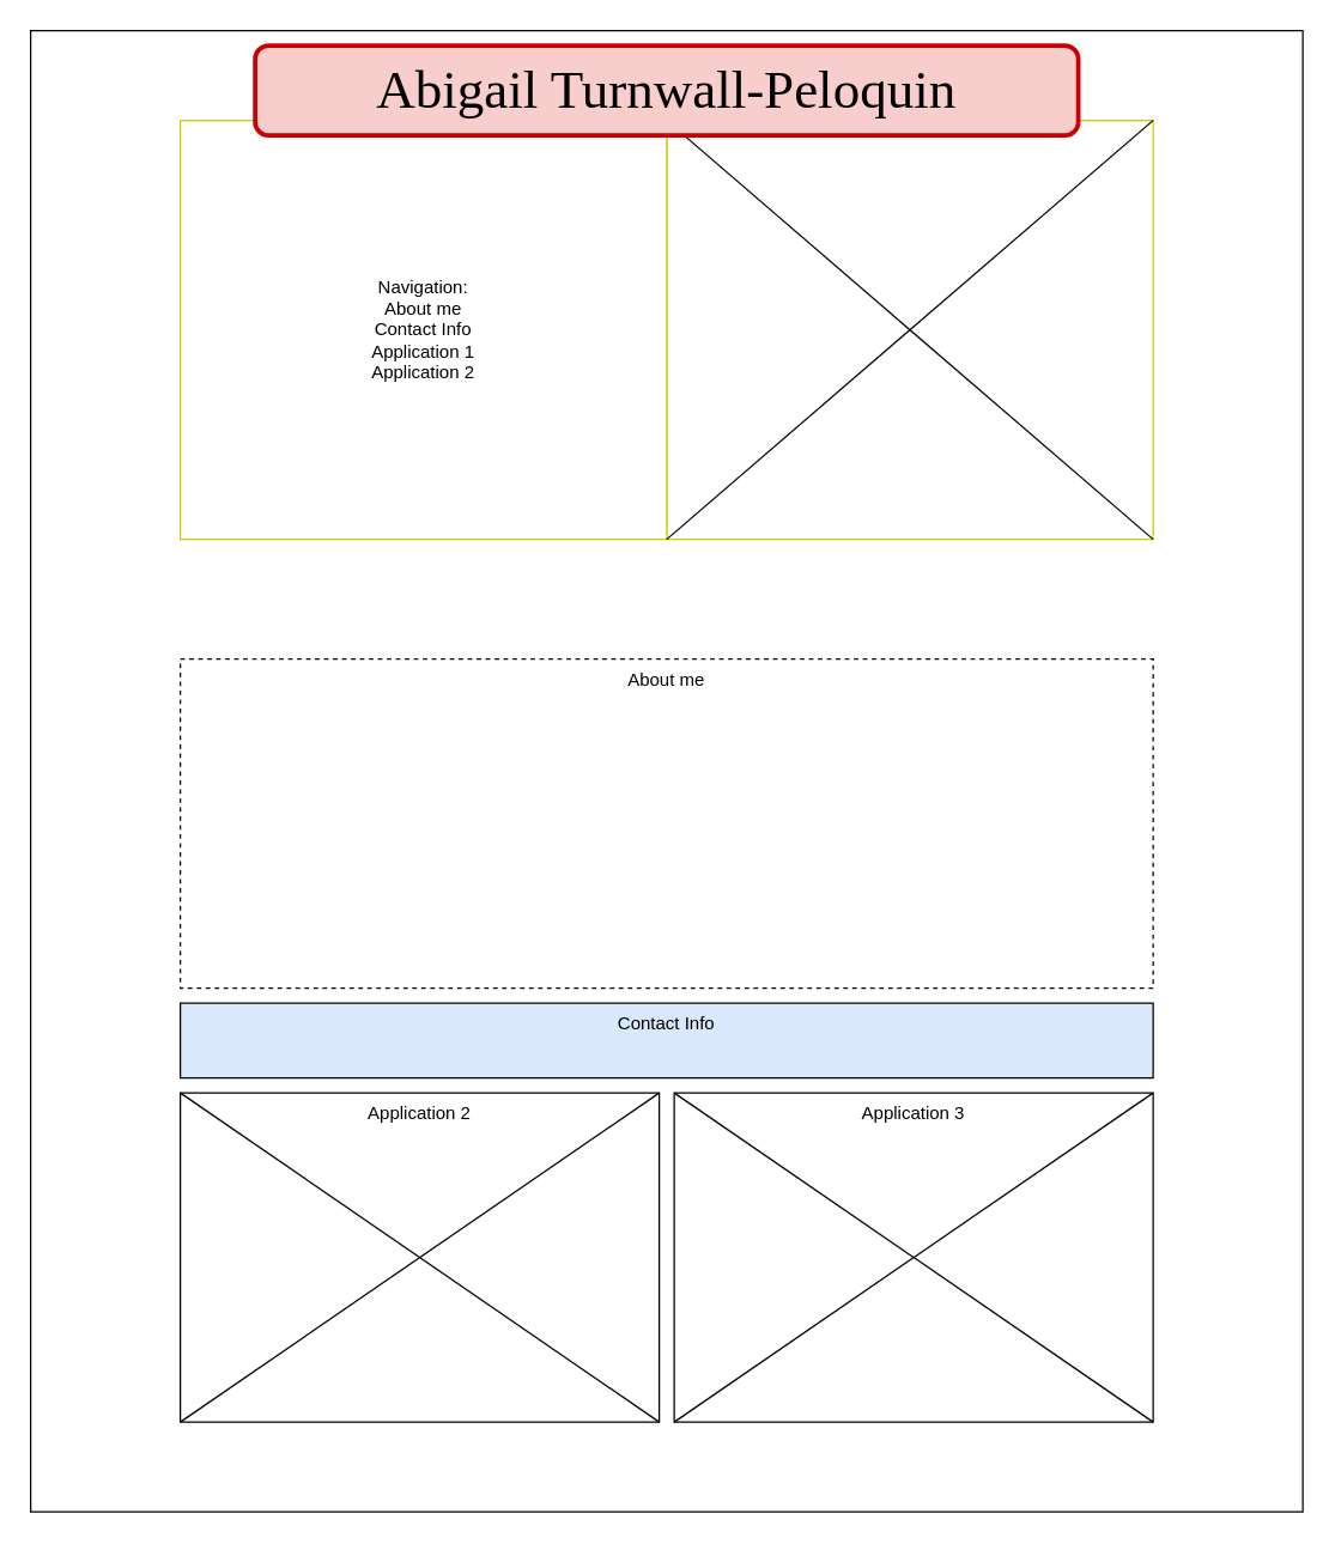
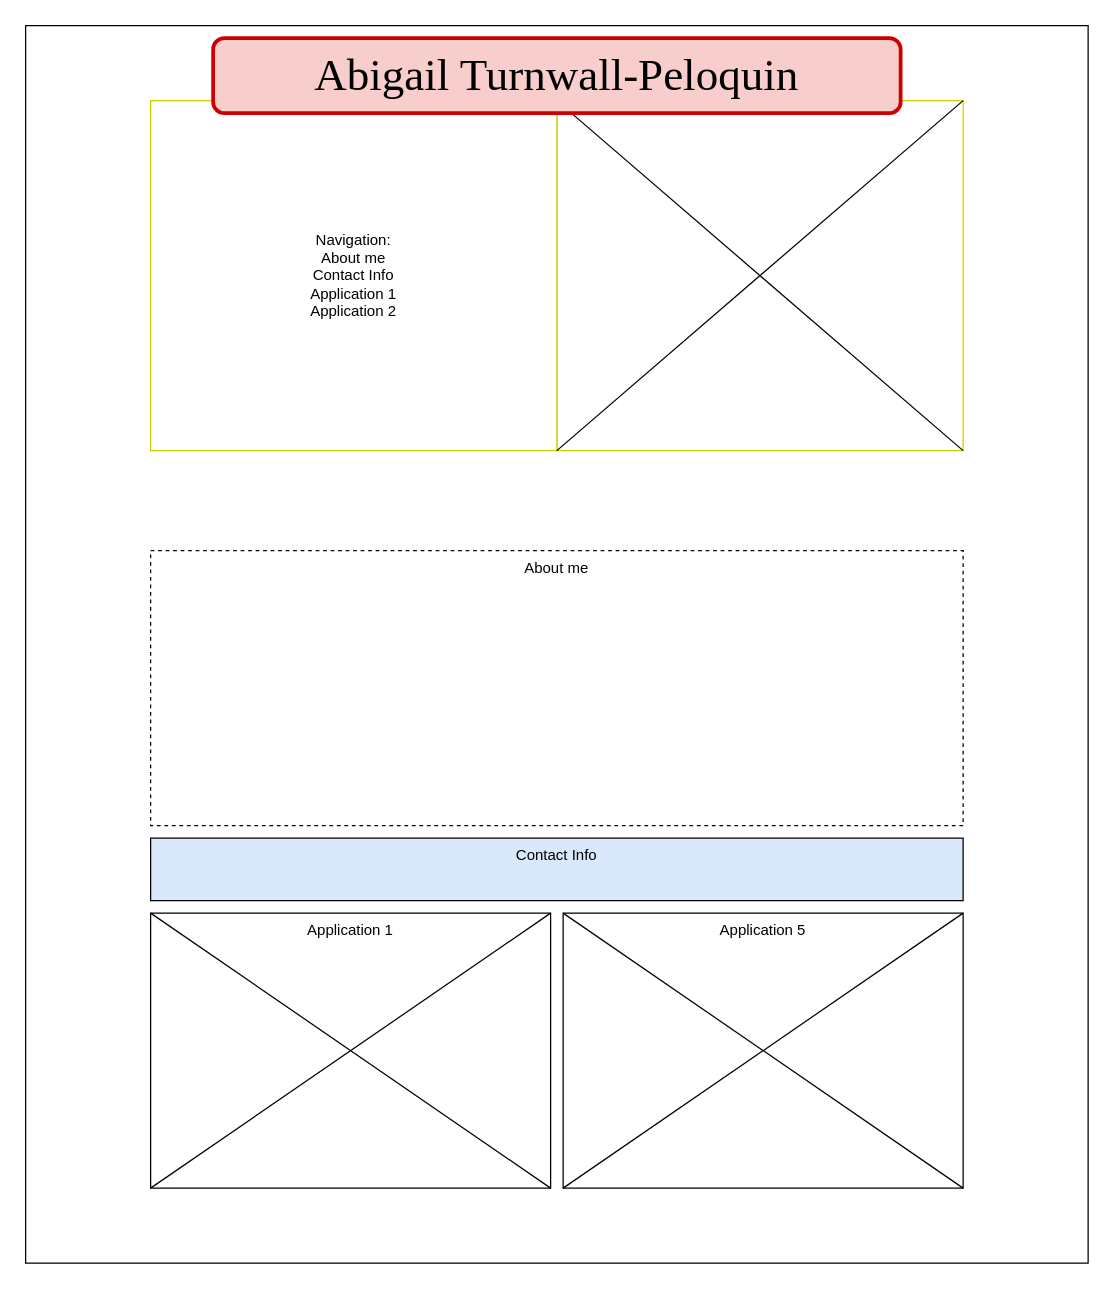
- <mxCell id="9" value="Application 2" style="rounded=0;whiteSpace=wrap;html=1;verticalAlign=top;" vertex="1" parent="1"><mxGeometry x="120" y="730" width="320" height="220" as="geometry" /></mxCell>
+ <mxCell id="9" value="Application 1" style="rounded=0;whiteSpace=wrap;html=1;verticalAlign=top;" vertex="1" parent="1"><mxGeometry x="120" y="730" width="320" height="220" as="geometry" /></mxCell>
- <mxCell id="10" value="Application 3" style="rounded=0;whiteSpace=wrap;html=1;verticalAlign=top;" vertex="1" parent="1"><mxGeometry x="450" y="730" width="320" height="220" as="geometry" /></mxCell>
+ <mxCell id="10" value="Application 5" style="rounded=0;whiteSpace=wrap;html=1;verticalAlign=top;" vertex="1" parent="1"><mxGeometry x="450" y="730" width="320" height="220" as="geometry" /></mxCell>
